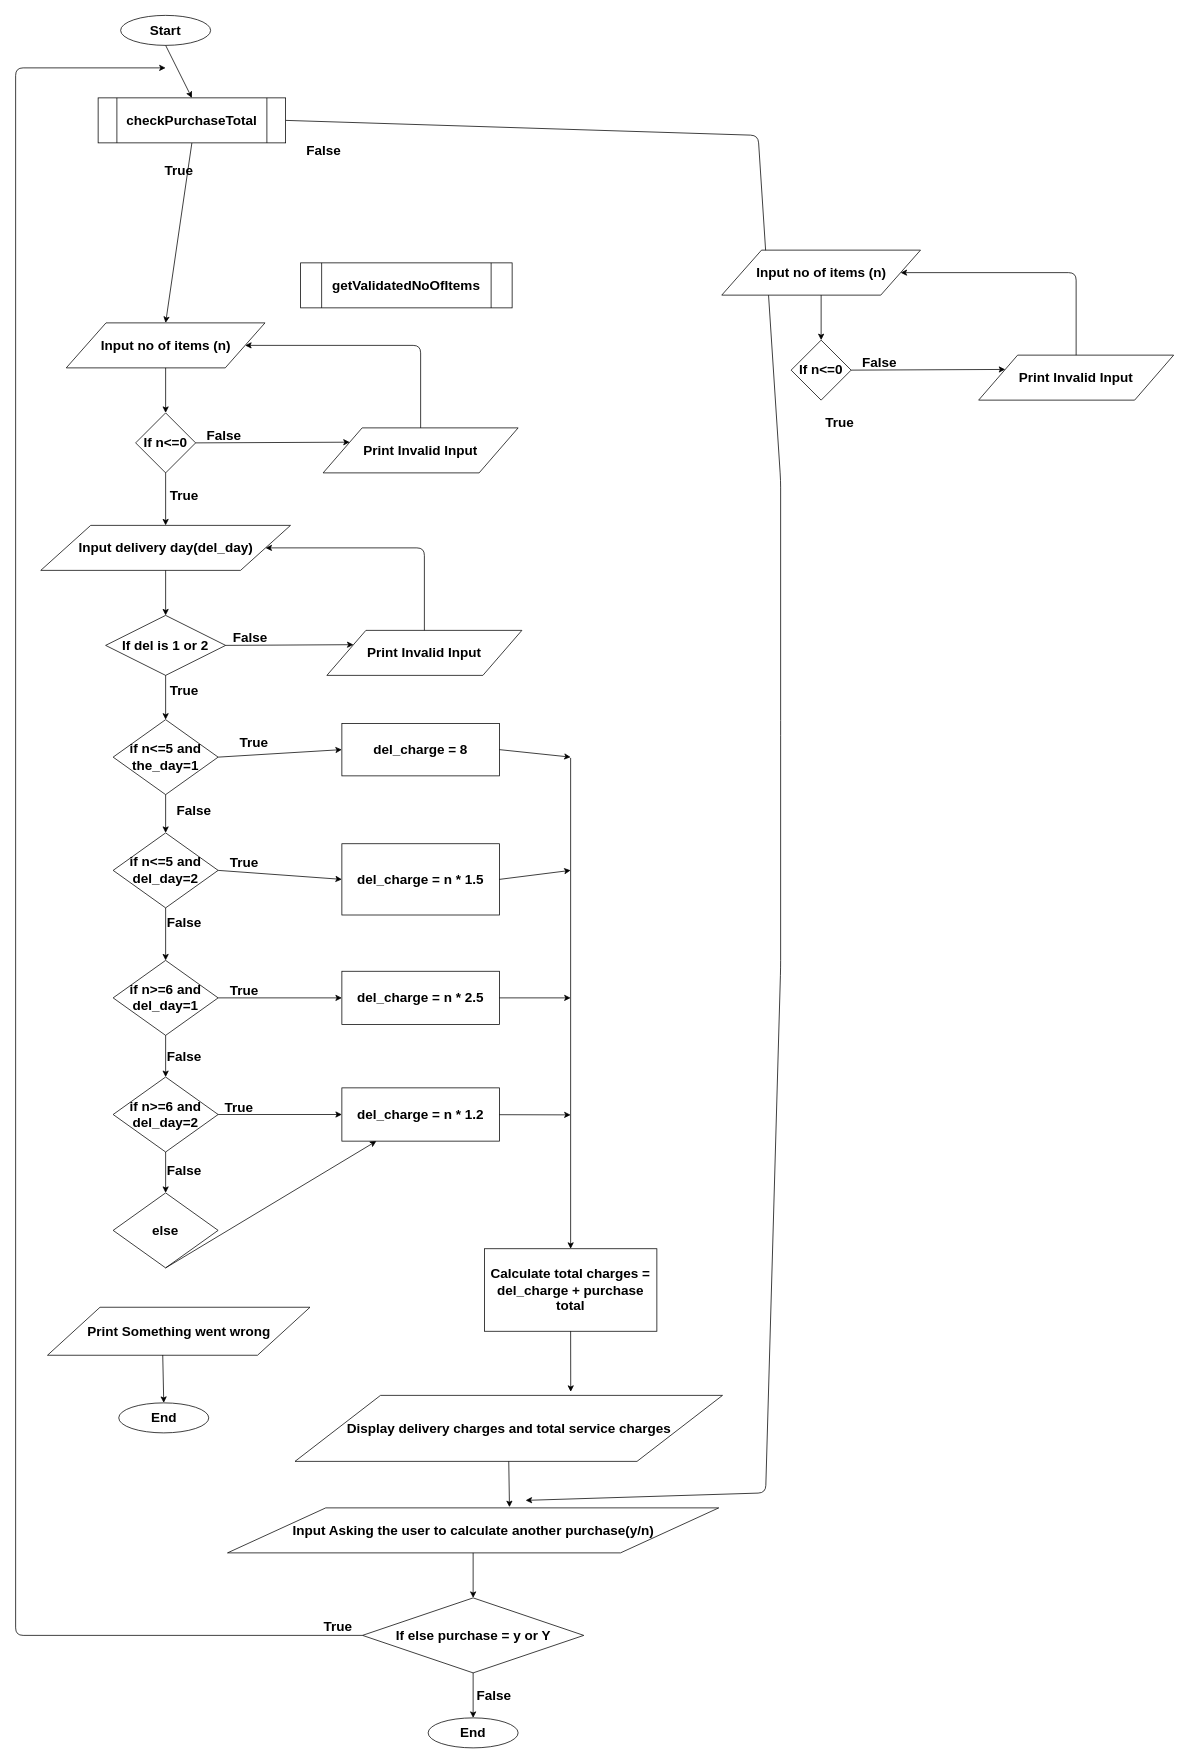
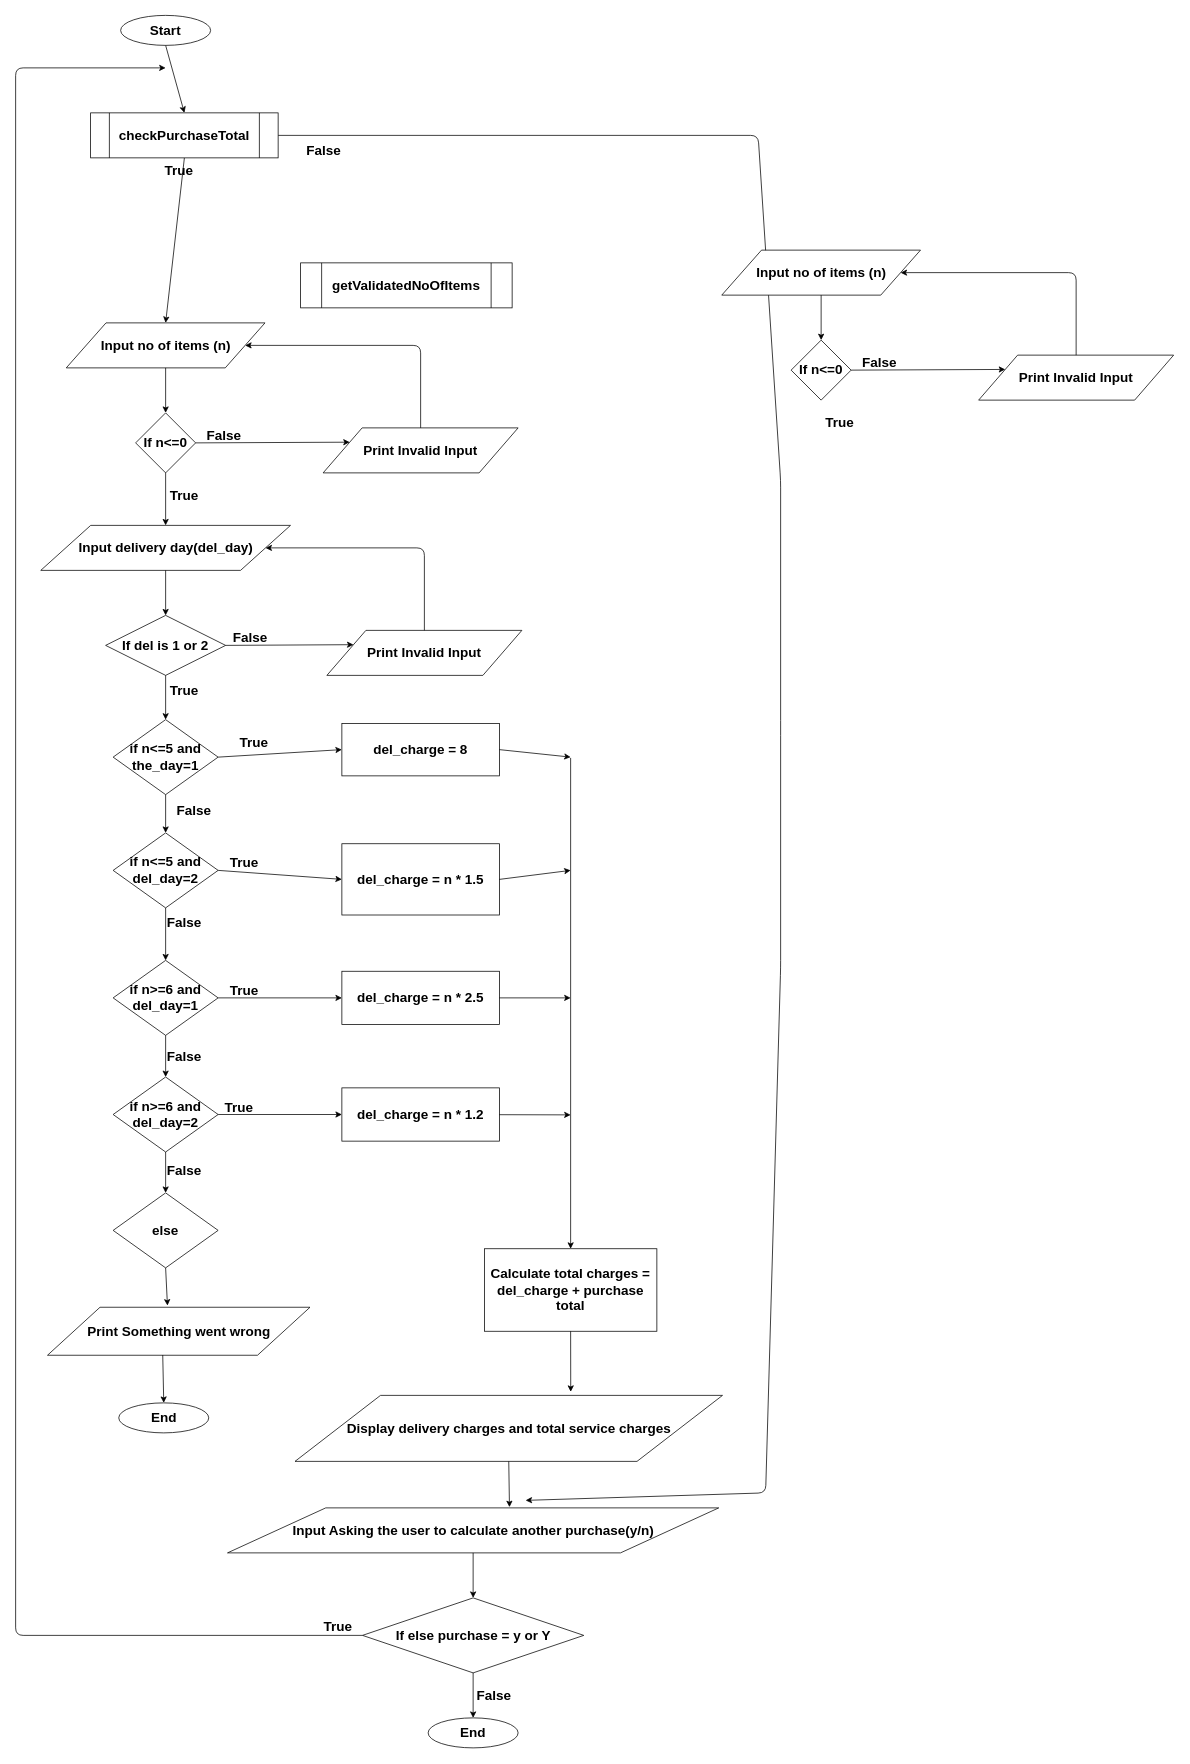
- <mxCell id="71" value="&lt;font style=&quot;font-size: 18px&quot;&gt;&lt;b&gt;checkPurchaseTotal&lt;/b&gt;&lt;/font&gt;" style="shape=process;whiteSpace=wrap;html=1;backgroundOutline=1;" vertex="1" parent="1"><mxGeometry x="130" y="130" width="250" height="60" as="geometry" /></mxCell>
+ <mxCell id="71" value="&lt;font style=&quot;font-size: 18px&quot;&gt;&lt;b&gt;checkPurchaseTotal&lt;/b&gt;&lt;/font&gt;" style="shape=process;whiteSpace=wrap;html=1;backgroundOutline=1;" vertex="1" parent="1"><mxGeometry x="120" y="150" width="250" height="60" as="geometry" /></mxCell>
- <mxCell id="35" value="" style="endArrow=classic;html=1;exitX=0.5;exitY=1;exitDx=0;exitDy=0;" parent="1" source="34" target="29" edge="1"><mxGeometry width="50" height="50" relative="1" as="geometry"><mxPoint x="462.5" y="1796.5" as="sourcePoint" /><mxPoint x="450" y="1740" as="targetPoint" /></mxGeometry></mxCell>
+ <mxCell id="35" value="" style="endArrow=classic;html=1;exitX=0.5;exitY=1;exitDx=0;exitDy=0;entryX=0.457;entryY=-0.035;entryDx=0;entryDy=0;entryPerimeter=0;" parent="1" source="34" target="36" edge="1"><mxGeometry width="50" height="50" relative="1" as="geometry"><mxPoint x="462.5" y="1796.5" as="sourcePoint" /><mxPoint x="450" y="1740" as="targetPoint" /></mxGeometry></mxCell>
